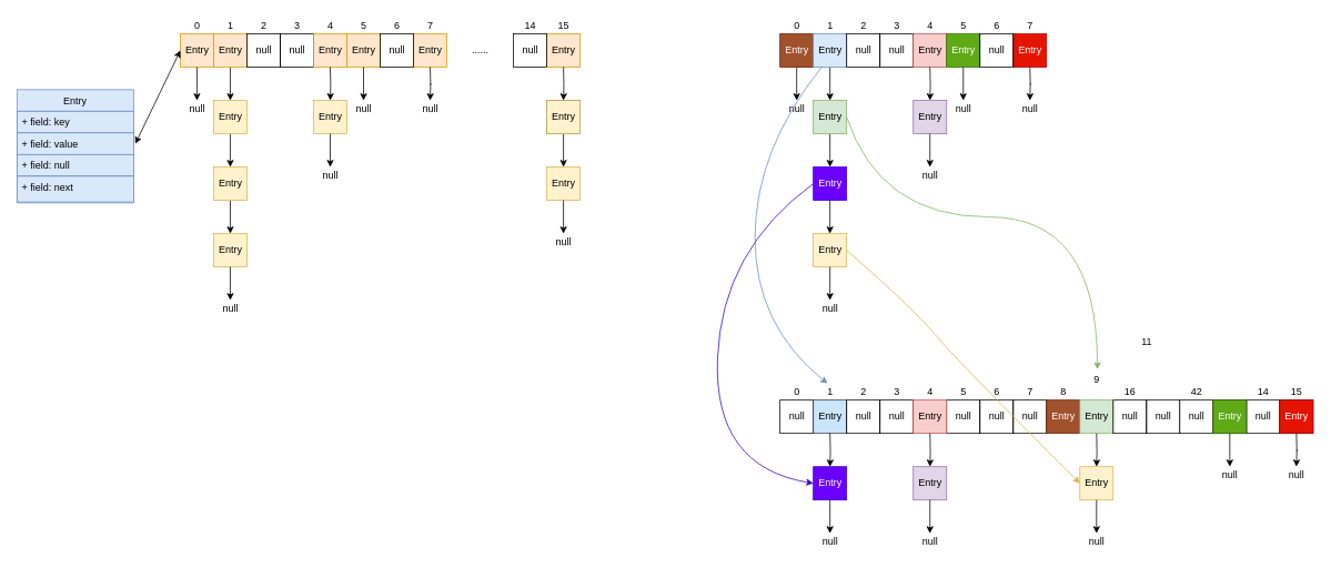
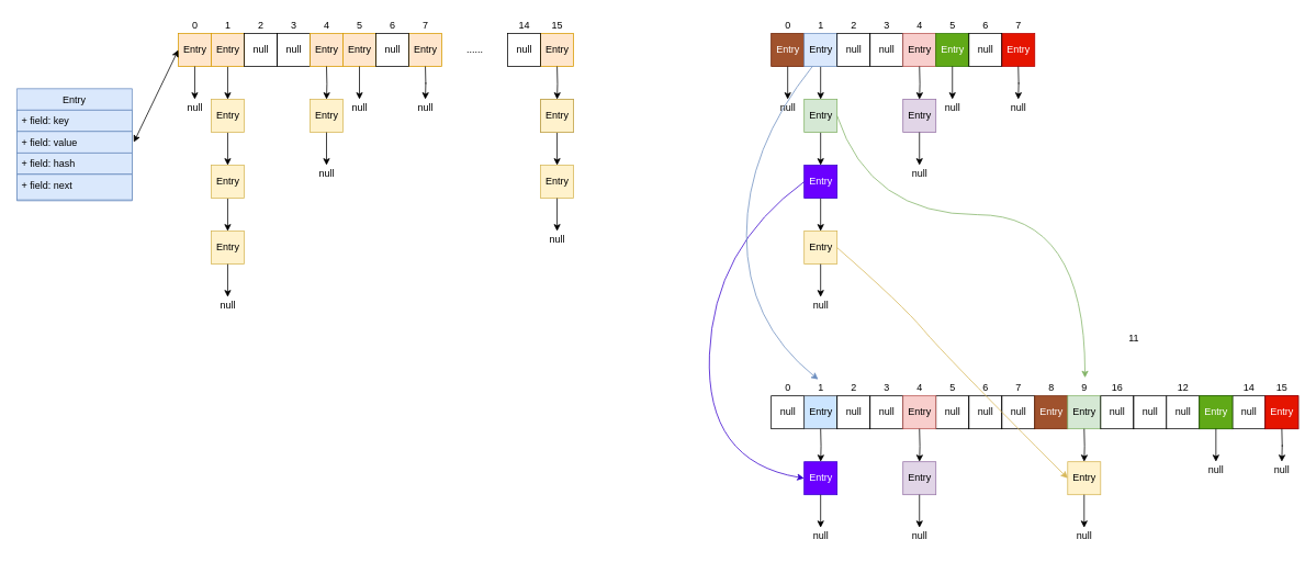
- <mxCell id="52" value="+ field: null" style="text;strokeColor=#6c8ebf;fillColor=#dae8fc;align=left;verticalAlign=top;spacingLeft=4;spacingRight=4;overflow=hidden;rotatable=0;points=[[0,0.5],[1,0.5]];portConstraint=eastwest;" parent="49" vertex="1"><mxGeometry y="78" width="140" height="26" as="geometry" /></mxCell>
+ <mxCell id="52" value="+ field: hash" style="text;strokeColor=#6c8ebf;fillColor=#dae8fc;align=left;verticalAlign=top;spacingLeft=4;spacingRight=4;overflow=hidden;rotatable=0;points=[[0,0.5],[1,0.5]];portConstraint=eastwest;" parent="49" vertex="1"><mxGeometry y="78" width="140" height="26" as="geometry" /></mxCell>
- <mxCell id="112" value="9" style="text;html=1;align=center;verticalAlign=middle;resizable=0;points=[];autosize=1;" vertex="1" parent="1"><mxGeometry x="1306" y="445" width="20" height="20" as="geometry" /></mxCell>
+ <mxCell id="112" value="9" style="text;html=1;align=center;verticalAlign=middle;resizable=0;points=[];autosize=1;" vertex="1" parent="1"><mxGeometry x="1306" y="460" width="20" height="20" as="geometry" /></mxCell>
- <mxCell id="115" value="42" style="text;html=1;align=center;verticalAlign=middle;resizable=0;points=[];autosize=1;" vertex="1" parent="1"><mxGeometry x="1421" y="460" width="30" height="20" as="geometry" /></mxCell>
+ <mxCell id="115" value="12" style="text;html=1;align=center;verticalAlign=middle;resizable=0;points=[];autosize=1;" vertex="1" parent="1"><mxGeometry x="1421" y="460" width="30" height="20" as="geometry" /></mxCell>
